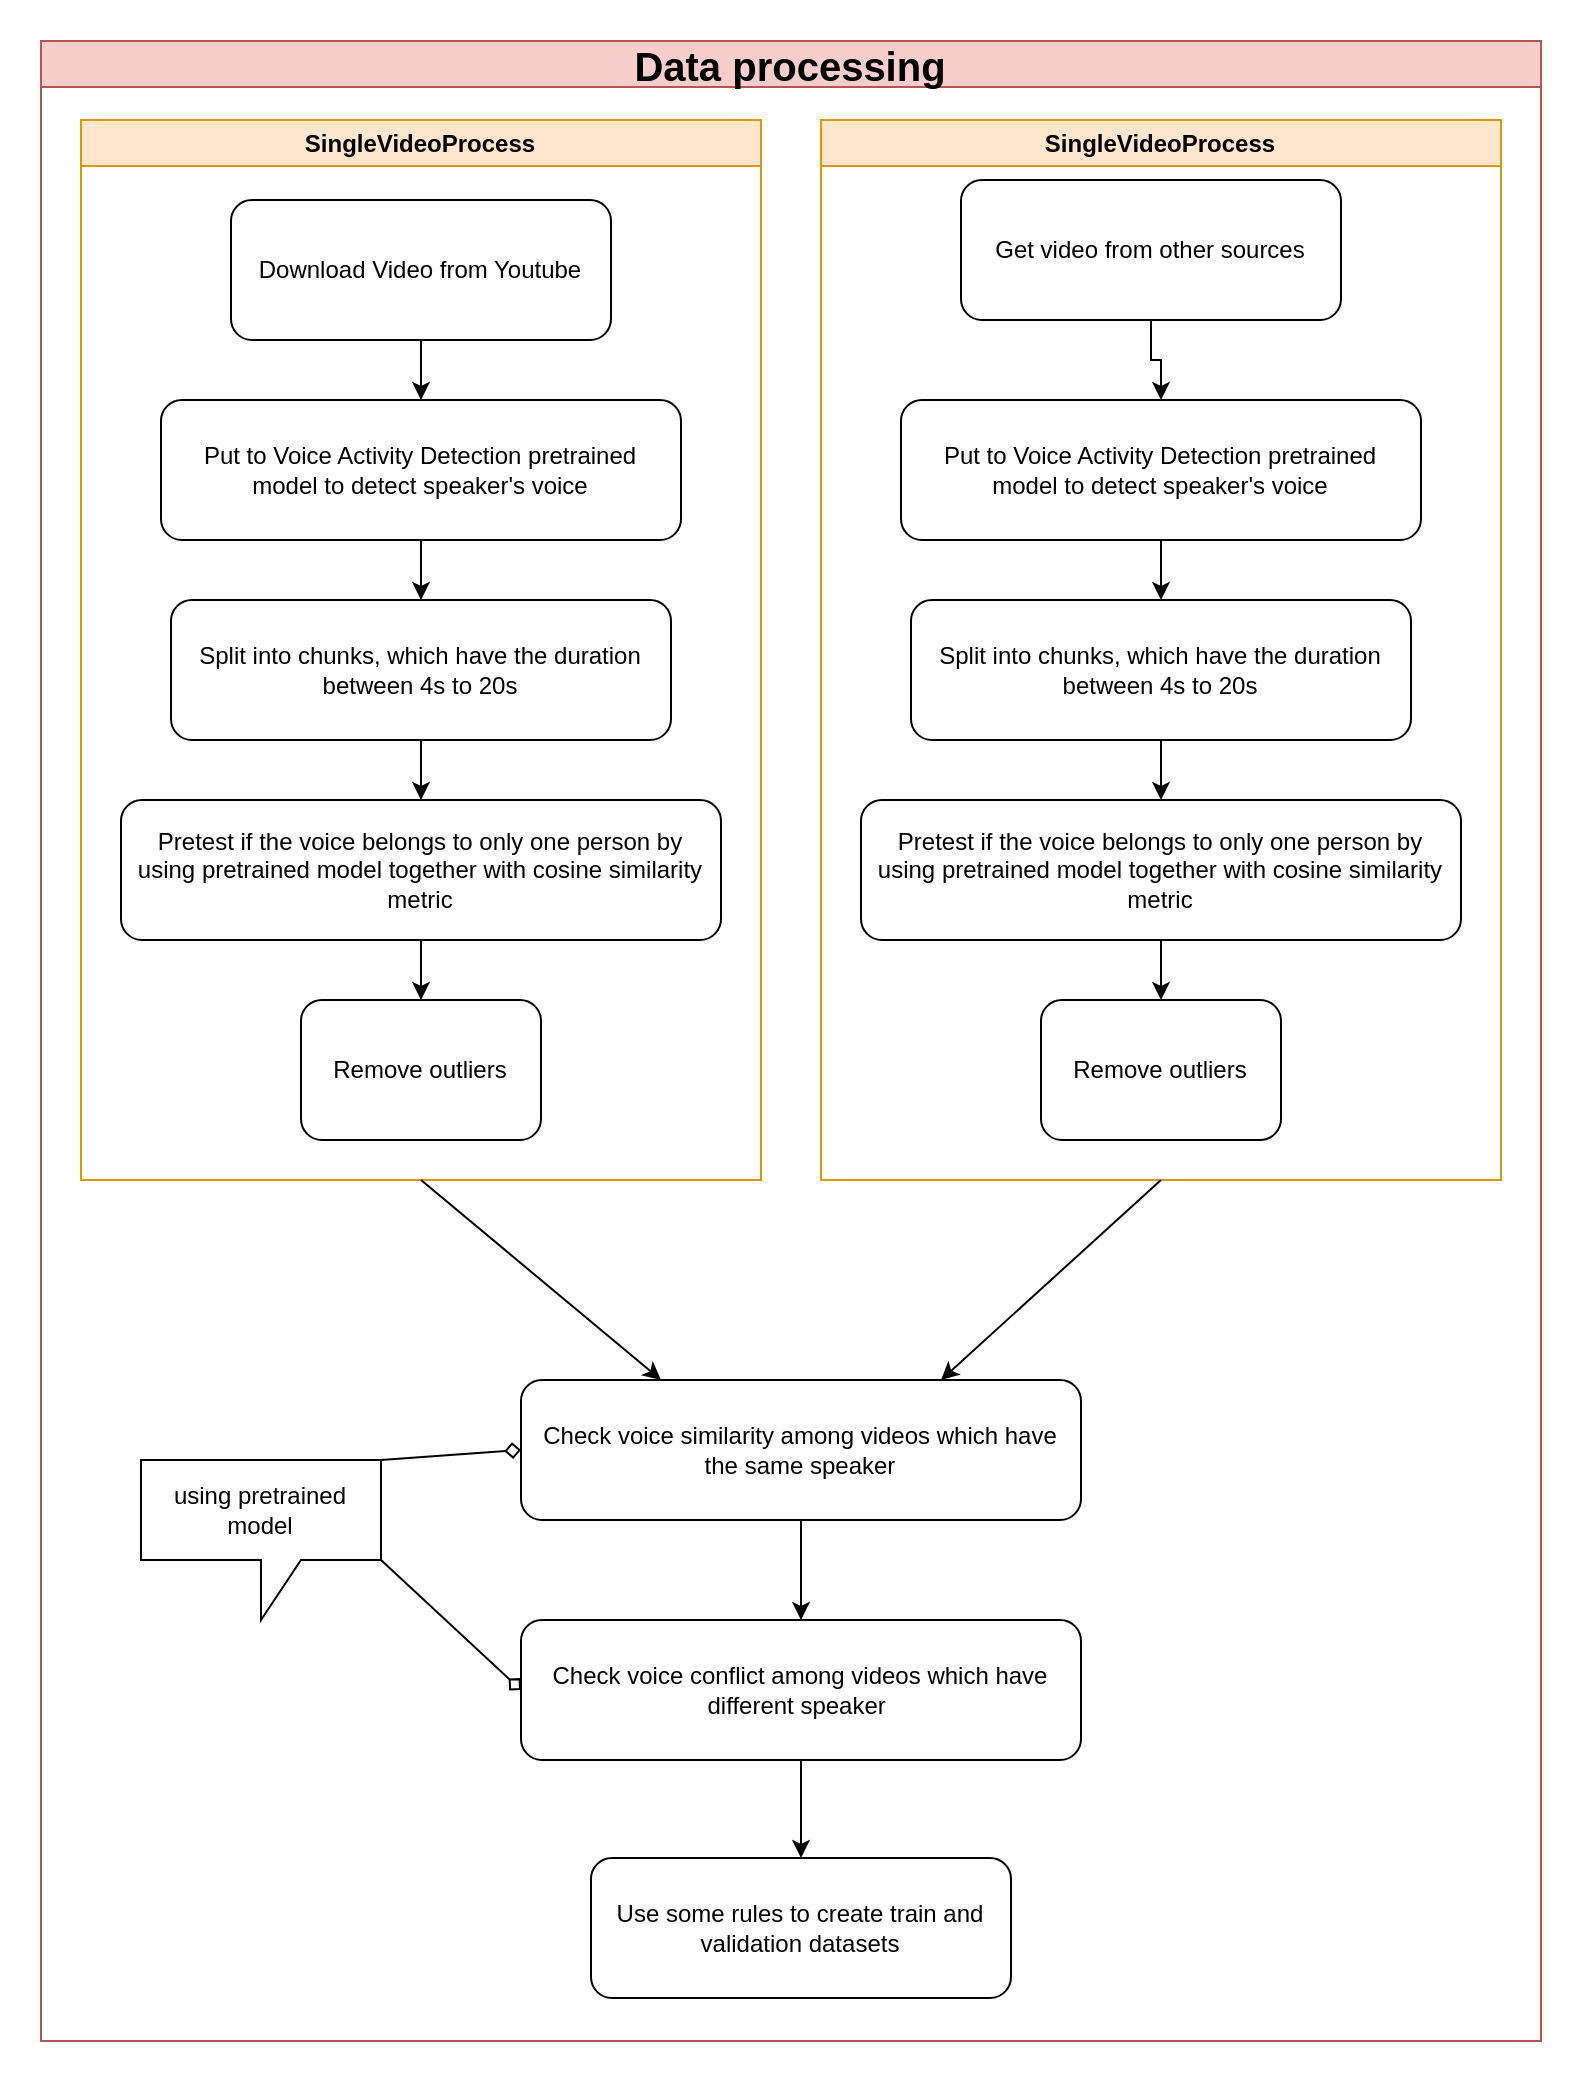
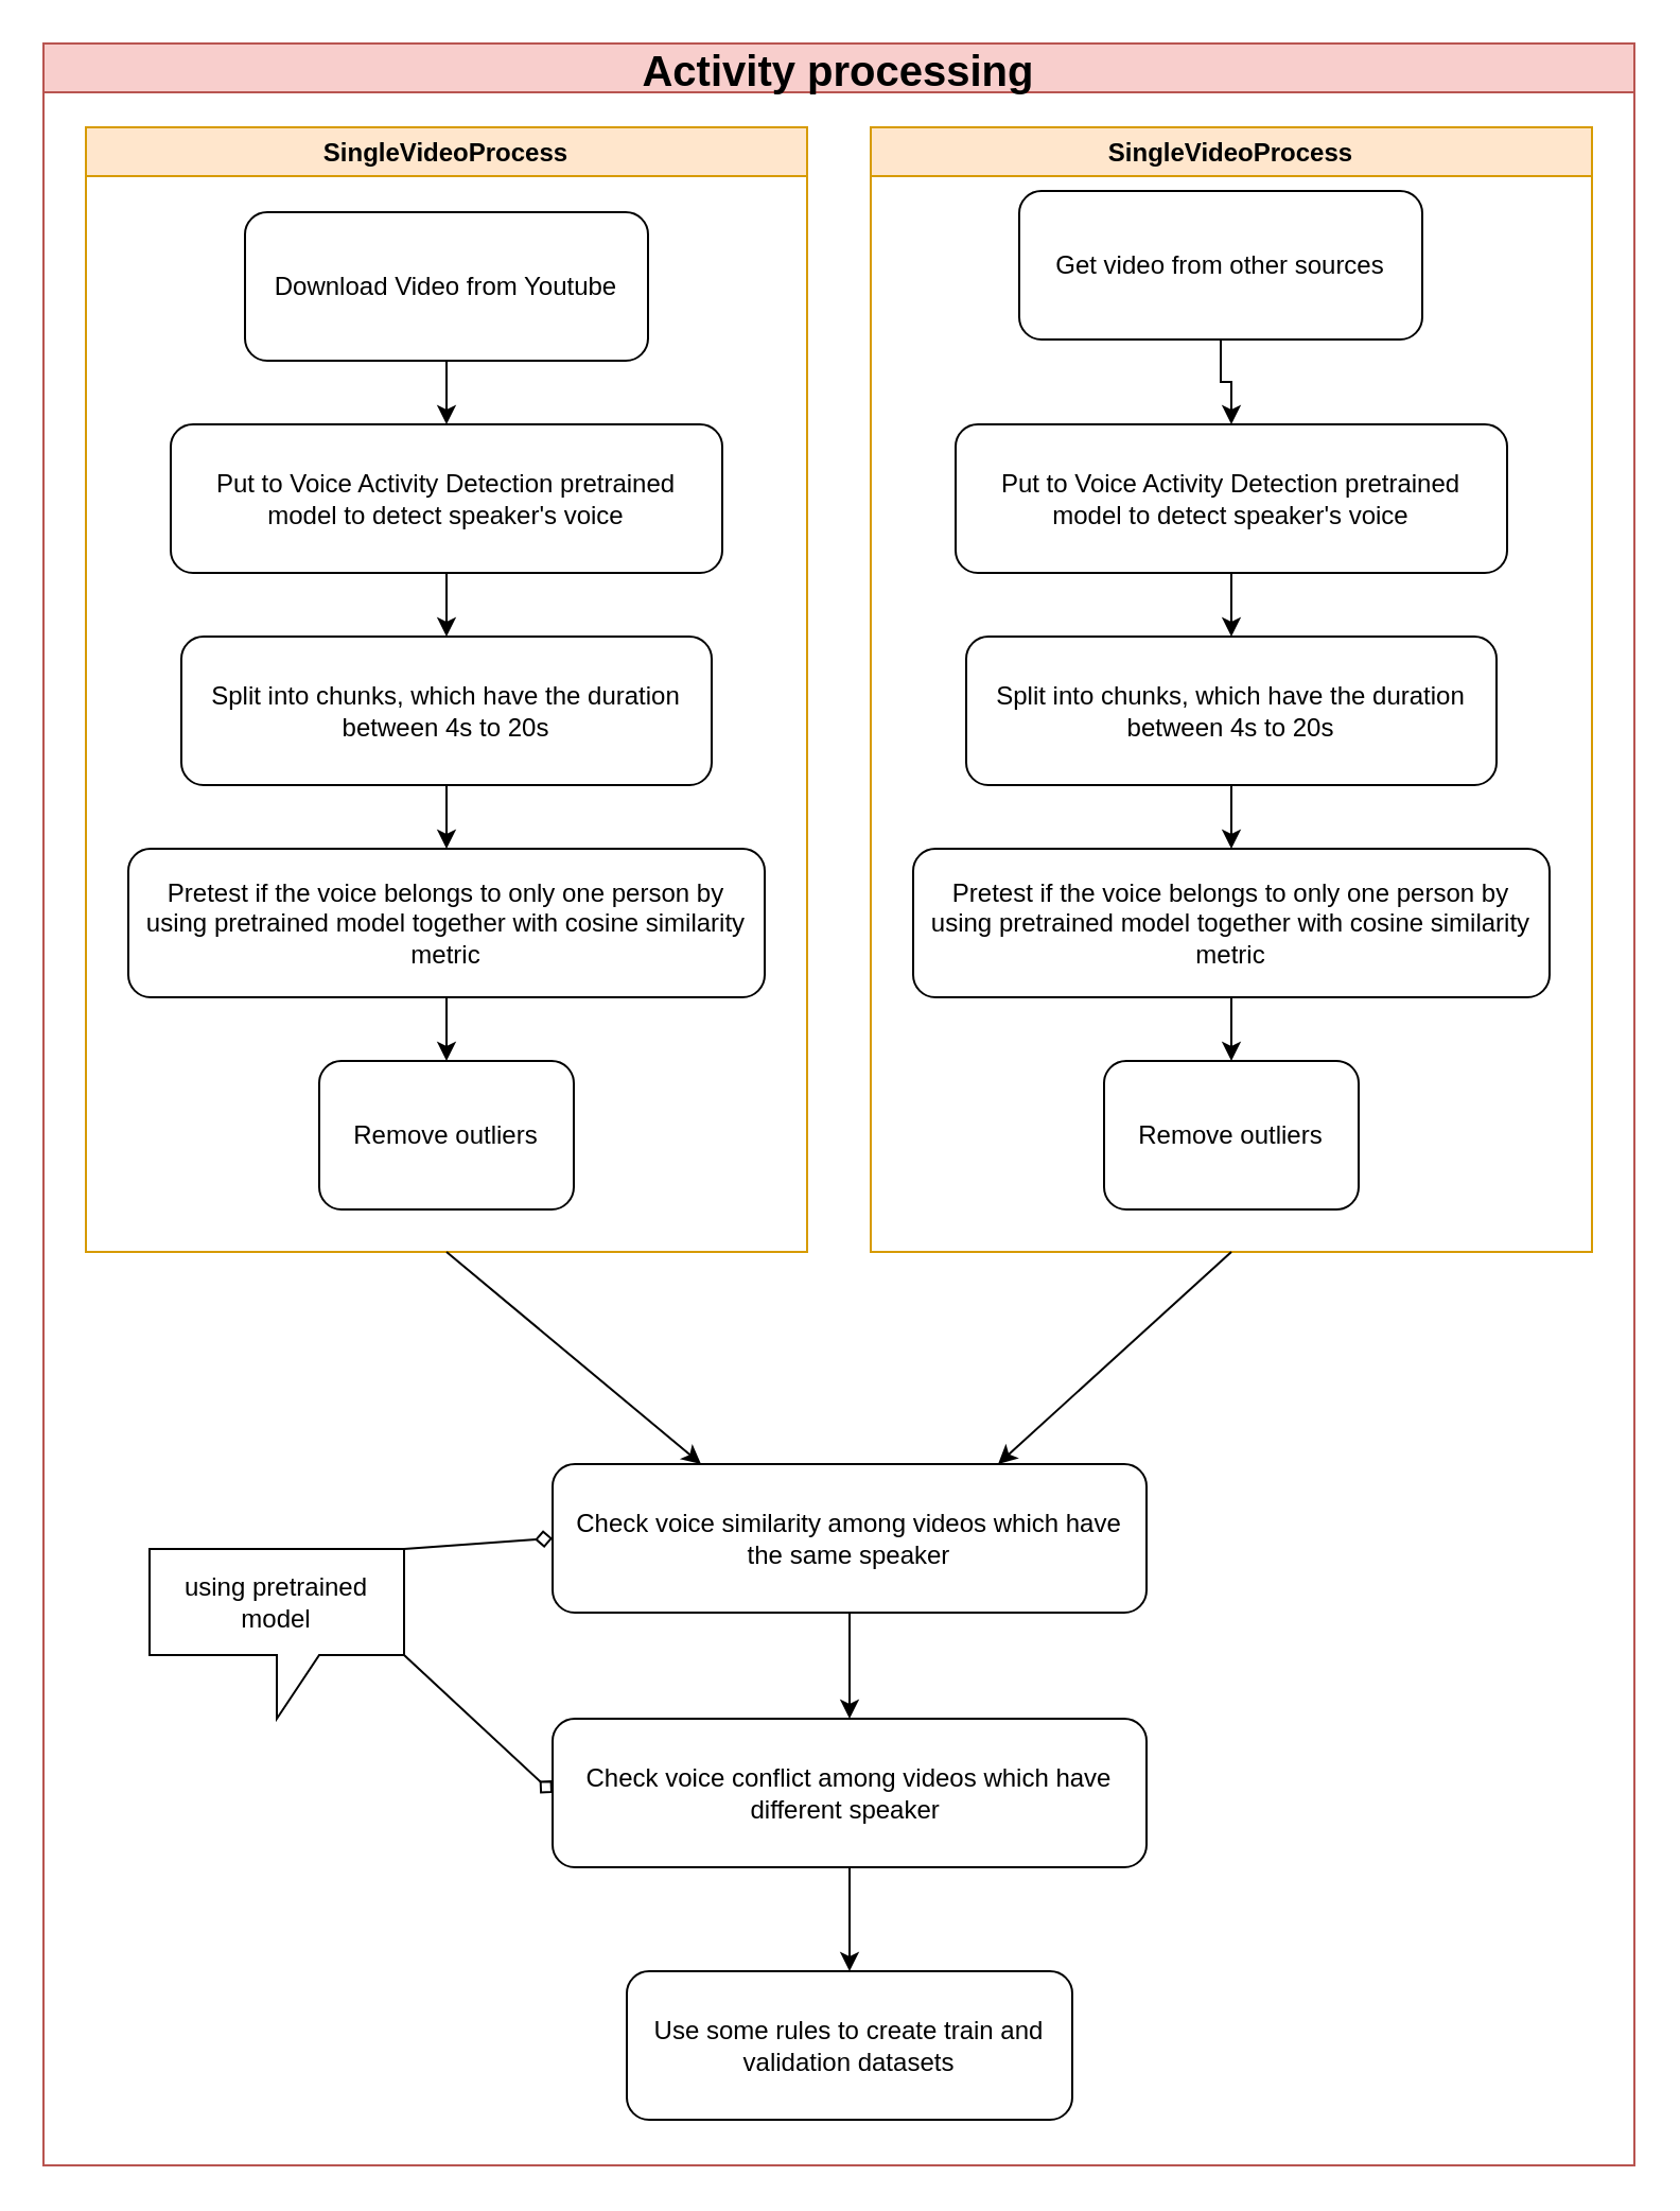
- <mxCell id="2" value="Data processing" style="swimlane;fontSize=20;fillColor=#f8cecc;strokeColor=#b85450;" parent="1" vertex="1"><mxGeometry x="20" y="20" width="750" height="1000" as="geometry" /></mxCell>
+ <mxCell id="2" value="Activity processing" style="swimlane;fontSize=20;fillColor=#f8cecc;strokeColor=#b85450;" parent="1" vertex="1"><mxGeometry x="20" y="20" width="750" height="1000" as="geometry" /></mxCell>
